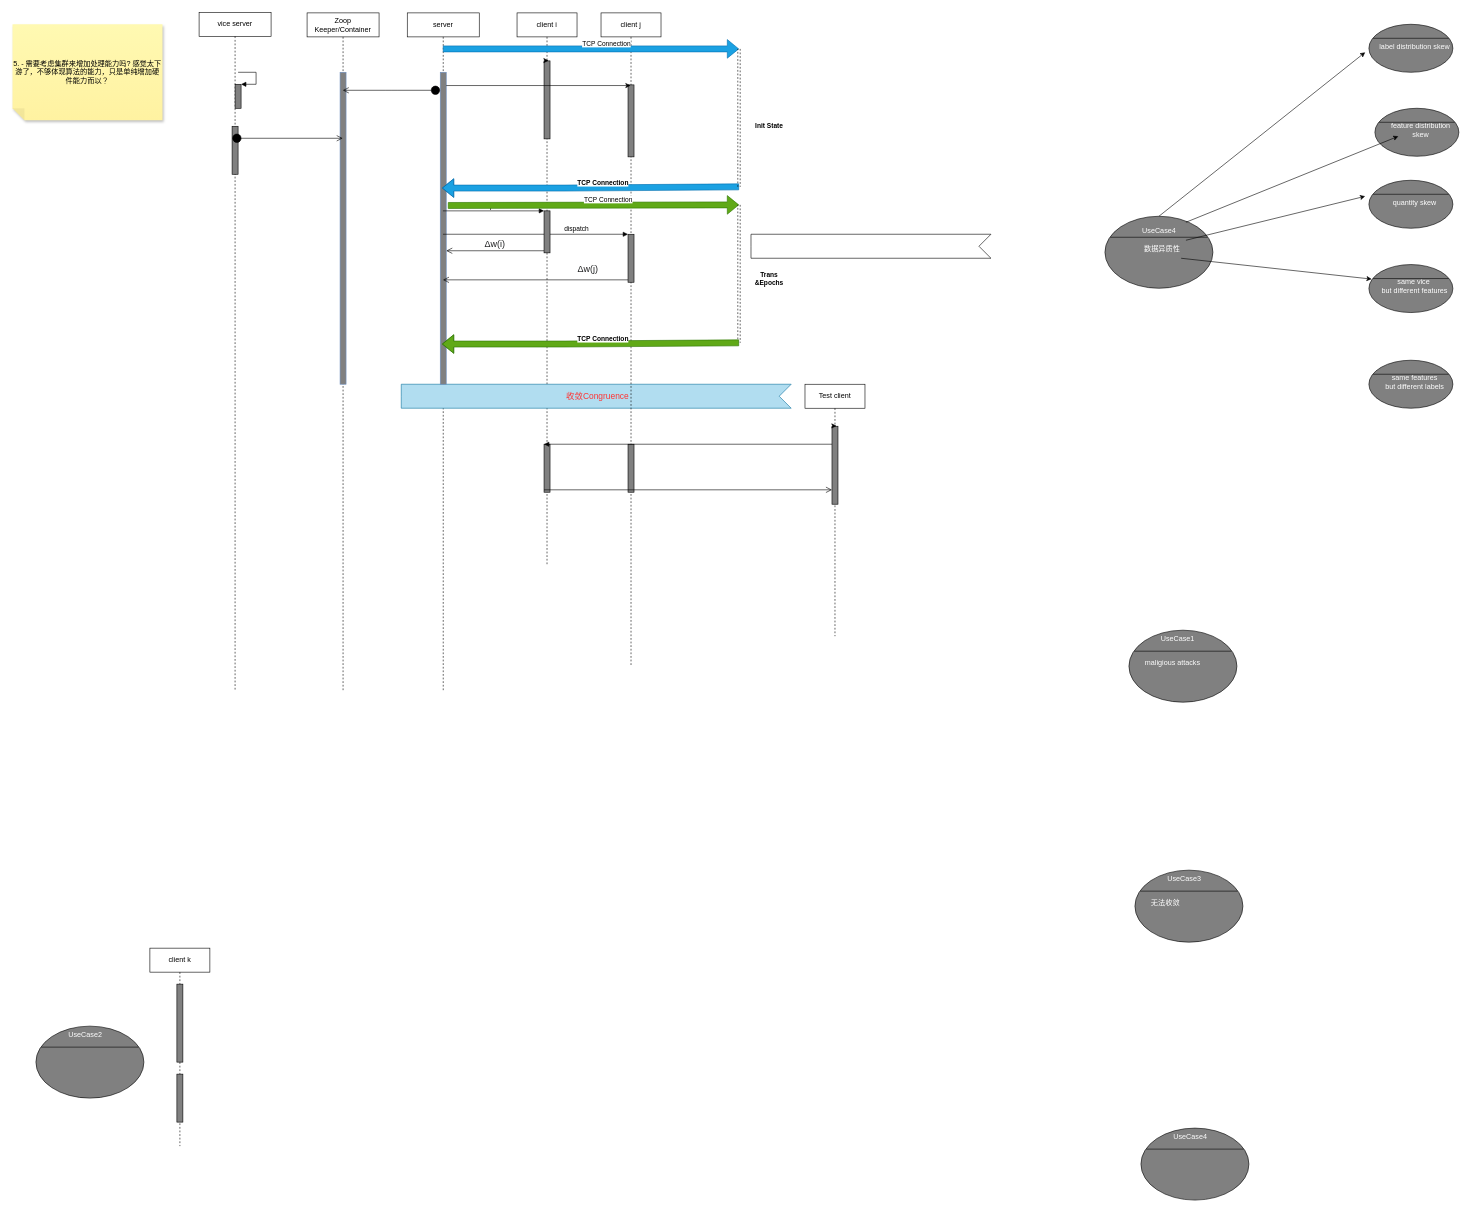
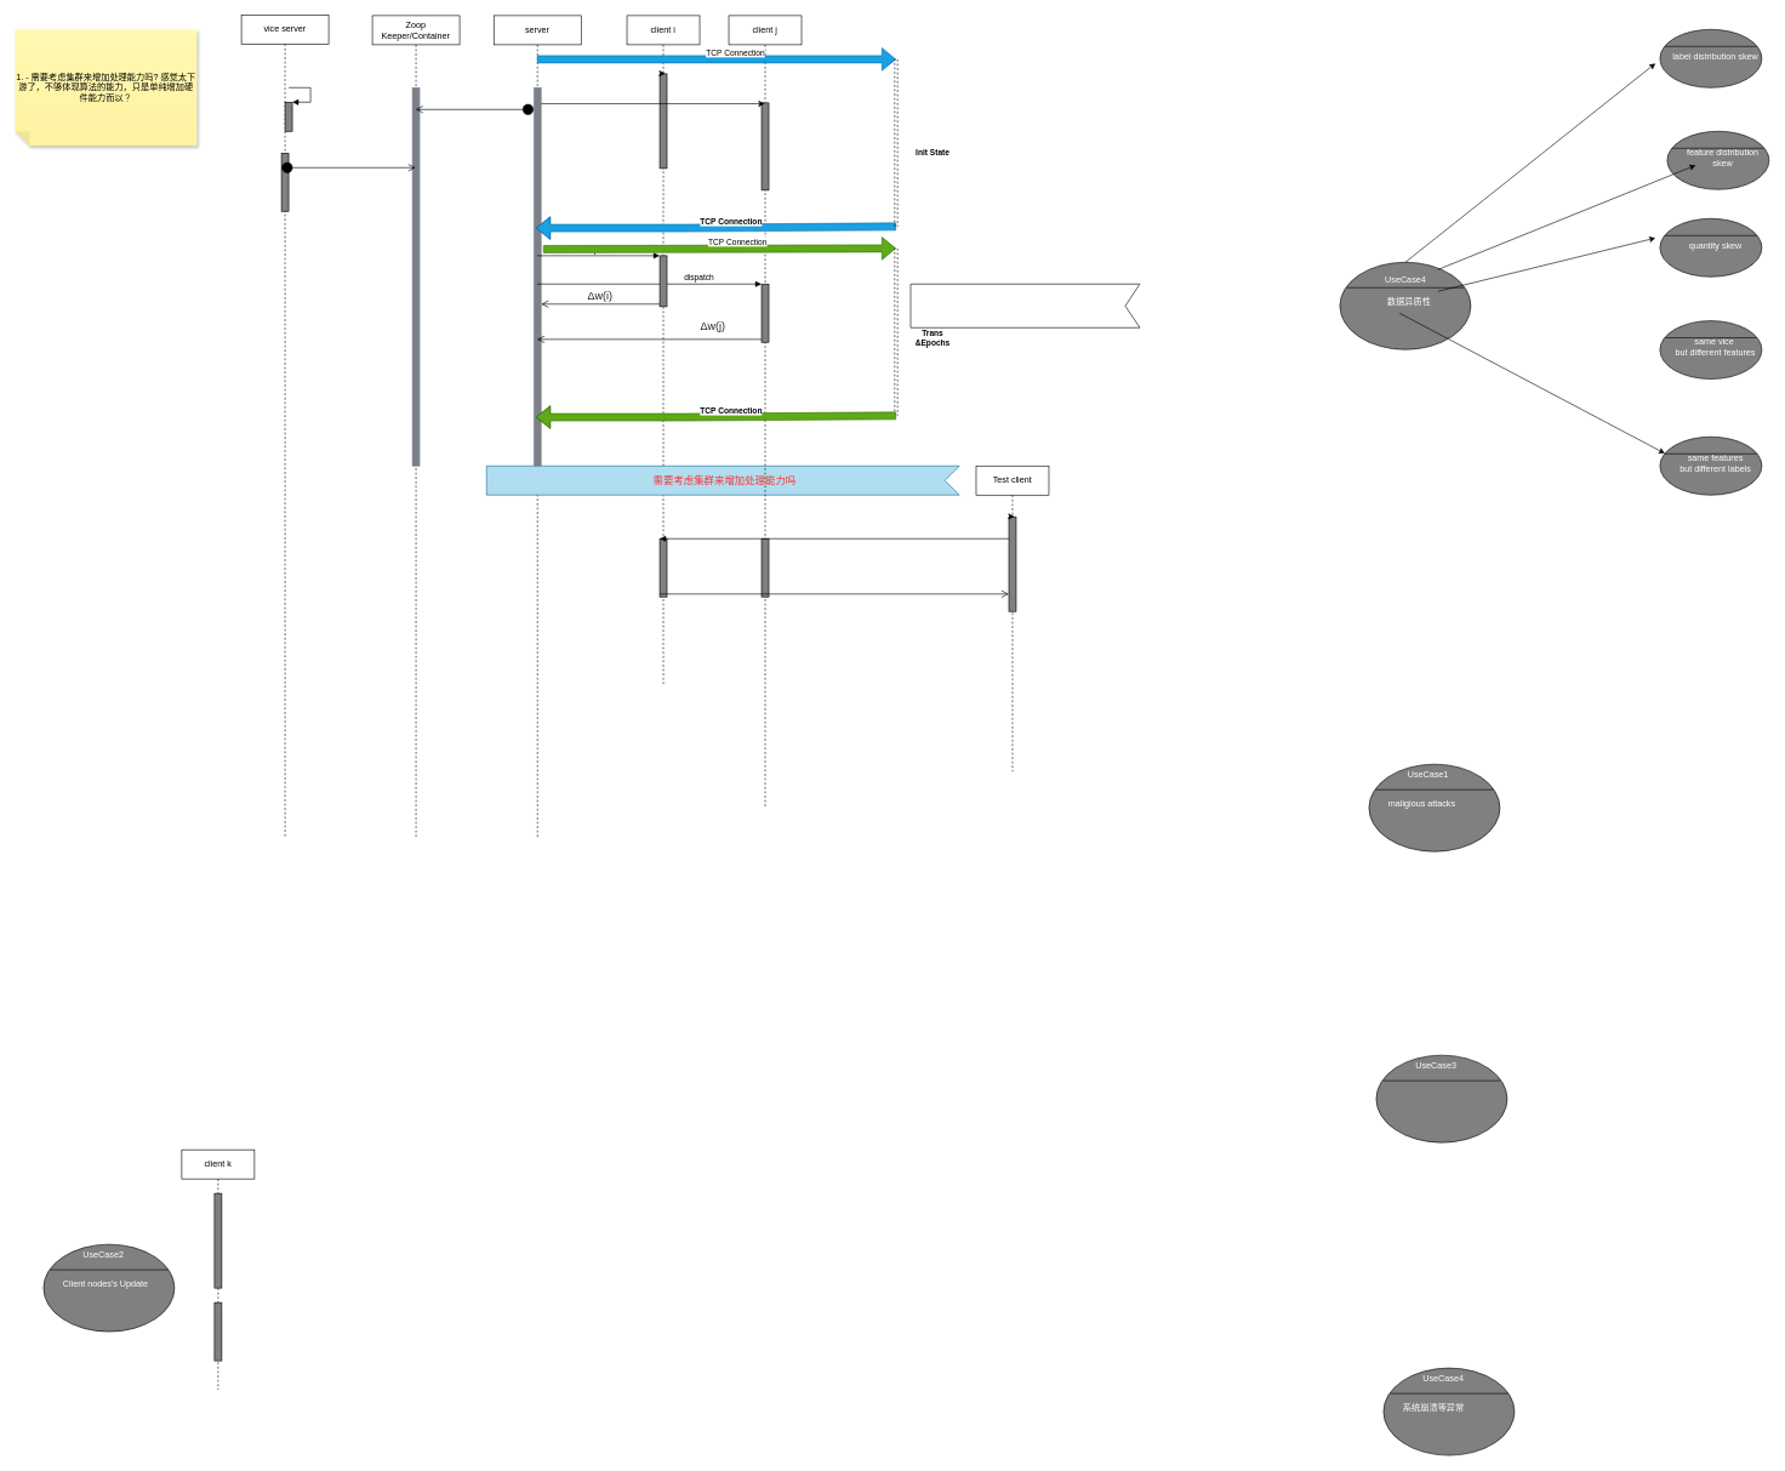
- <mxCell id="47" value="5. - 需要考虑集群来增加处理能力吗? 感觉太下游了，不够体现算法的能力，只是单纯增加硬件能力而以？" style="shape=note;whiteSpace=wrap;html=1;backgroundOutline=1;fontColor=#000000;darkOpacity=0.05;fillColor=#FFF9B2;strokeColor=none;fillStyle=solid;direction=west;gradientDirection=north;gradientColor=#FFF2A1;shadow=1;size=20;pointerEvents=1;" parent="1" vertex="1"><mxGeometry x="20" y="40" width="250" height="160" as="geometry" /></mxCell>
+ <mxCell id="47" value="1. - 需要考虑集群来增加处理能力吗? 感觉太下游了，不够体现算法的能力，只是单纯增加硬件能力而以？" style="shape=note;whiteSpace=wrap;html=1;backgroundOutline=1;fontColor=#000000;darkOpacity=0.05;fillColor=#FFF9B2;strokeColor=none;fillStyle=solid;direction=west;gradientDirection=north;gradientColor=#FFF2A1;shadow=1;size=20;pointerEvents=1;" parent="1" vertex="1"><mxGeometry x="20" y="40" width="250" height="160" as="geometry" /></mxCell>
- <mxCell id="34" value="Trigger1 spec." style="html=1;shape=mxgraph.infographic.ribbonSimple;notch1=20;notch2=0;align=center;verticalAlign=middle;fontSize=14;fontStyle=0;flipH=1;fillColor=#FFFFFF;fontColor=#FFFFFF;" parent="1" vertex="1"><mxGeometry x="1251" y="390" width="400" height="40" as="geometry" /></mxCell>
+ <mxCell id="34" value="Trigger1 spec." style="html=1;shape=mxgraph.infographic.ribbonSimple;notch1=20;notch2=0;align=center;verticalAlign=middle;fontSize=14;fontStyle=0;flipH=1;fillColor=#FFFFFF;fontColor=#FFFFFF;" parent="1" vertex="1"><mxGeometry x="1251" y="390" width="315" height="60" as="geometry" /></mxCell>
- <mxCell id="70" style="edgeStyle=none;html=1;exitX=0.75;exitY=1;exitDx=0;exitDy=0;entryX=0.077;entryY=-0.121;entryDx=0;entryDy=0;entryPerimeter=0;" edge="1" parent="1" source="51" target="61"><mxGeometry relative="1" as="geometry" /></mxCell>
+ <mxCell id="71" style="edgeStyle=none;html=1;exitX=0.5;exitY=1;exitDx=0;exitDy=0;entryX=0.093;entryY=-0.194;entryDx=0;entryDy=0;entryPerimeter=0;" edge="1" parent="1" source="51" target="64"><mxGeometry relative="1" as="geometry" /></mxCell>
- <mxCell id="7" value="&lt;font color=&quot;#ff3333&quot;&gt;&amp;nbsp;收敛Congruence&lt;/font&gt;" style="html=1;shape=mxgraph.infographic.ribbonSimple;notch1=20;notch2=0;align=center;verticalAlign=middle;fontSize=14;fontStyle=0;flipH=1;fillColor=#b1ddf0;strokeColor=#10739e;" parent="6" vertex="1"><mxGeometry x="-10" y="619" width="650" height="40" as="geometry" /></mxCell>
+ <mxCell id="7" value="&lt;font color=&quot;#ff3333&quot;&gt;&amp;nbsp;需要考虑集群来增加处理能力吗&lt;/font&gt;" style="html=1;shape=mxgraph.infographic.ribbonSimple;notch1=20;notch2=0;align=center;verticalAlign=middle;fontSize=14;fontStyle=0;flipH=1;fillColor=#b1ddf0;strokeColor=#10739e;" parent="6" vertex="1"><mxGeometry x="-10" y="619" width="650" height="40" as="geometry" /></mxCell>
- <mxCell id="78" value="无法收敛" style="text;html=1;align=left;verticalAlign=middle;rotatable=0;spacingLeft=25;fillColor=none;strokeColor=none;fontColor=#FFFFFF;" parent="76" vertex="1"><mxGeometry y="40" width="180" height="30" as="geometry" /></mxCell>
+ <mxCell id="82" value="Client nodes's Update" style="text;html=1;align=left;verticalAlign=middle;rotatable=0;spacingLeft=25;fillColor=none;strokeColor=none;fontColor=#FFFFFF;" parent="80" vertex="1"><mxGeometry y="40" width="180" height="30" as="geometry" /></mxCell>
+ <mxCell id="74" value="系统崩溃等异常" style="text;html=1;align=left;verticalAlign=middle;rotatable=0;spacingLeft=25;fillColor=none;strokeColor=none;fontColor=#FFFFFF;" parent="72" vertex="1"><mxGeometry y="40" width="180" height="30" as="geometry" /></mxCell>
